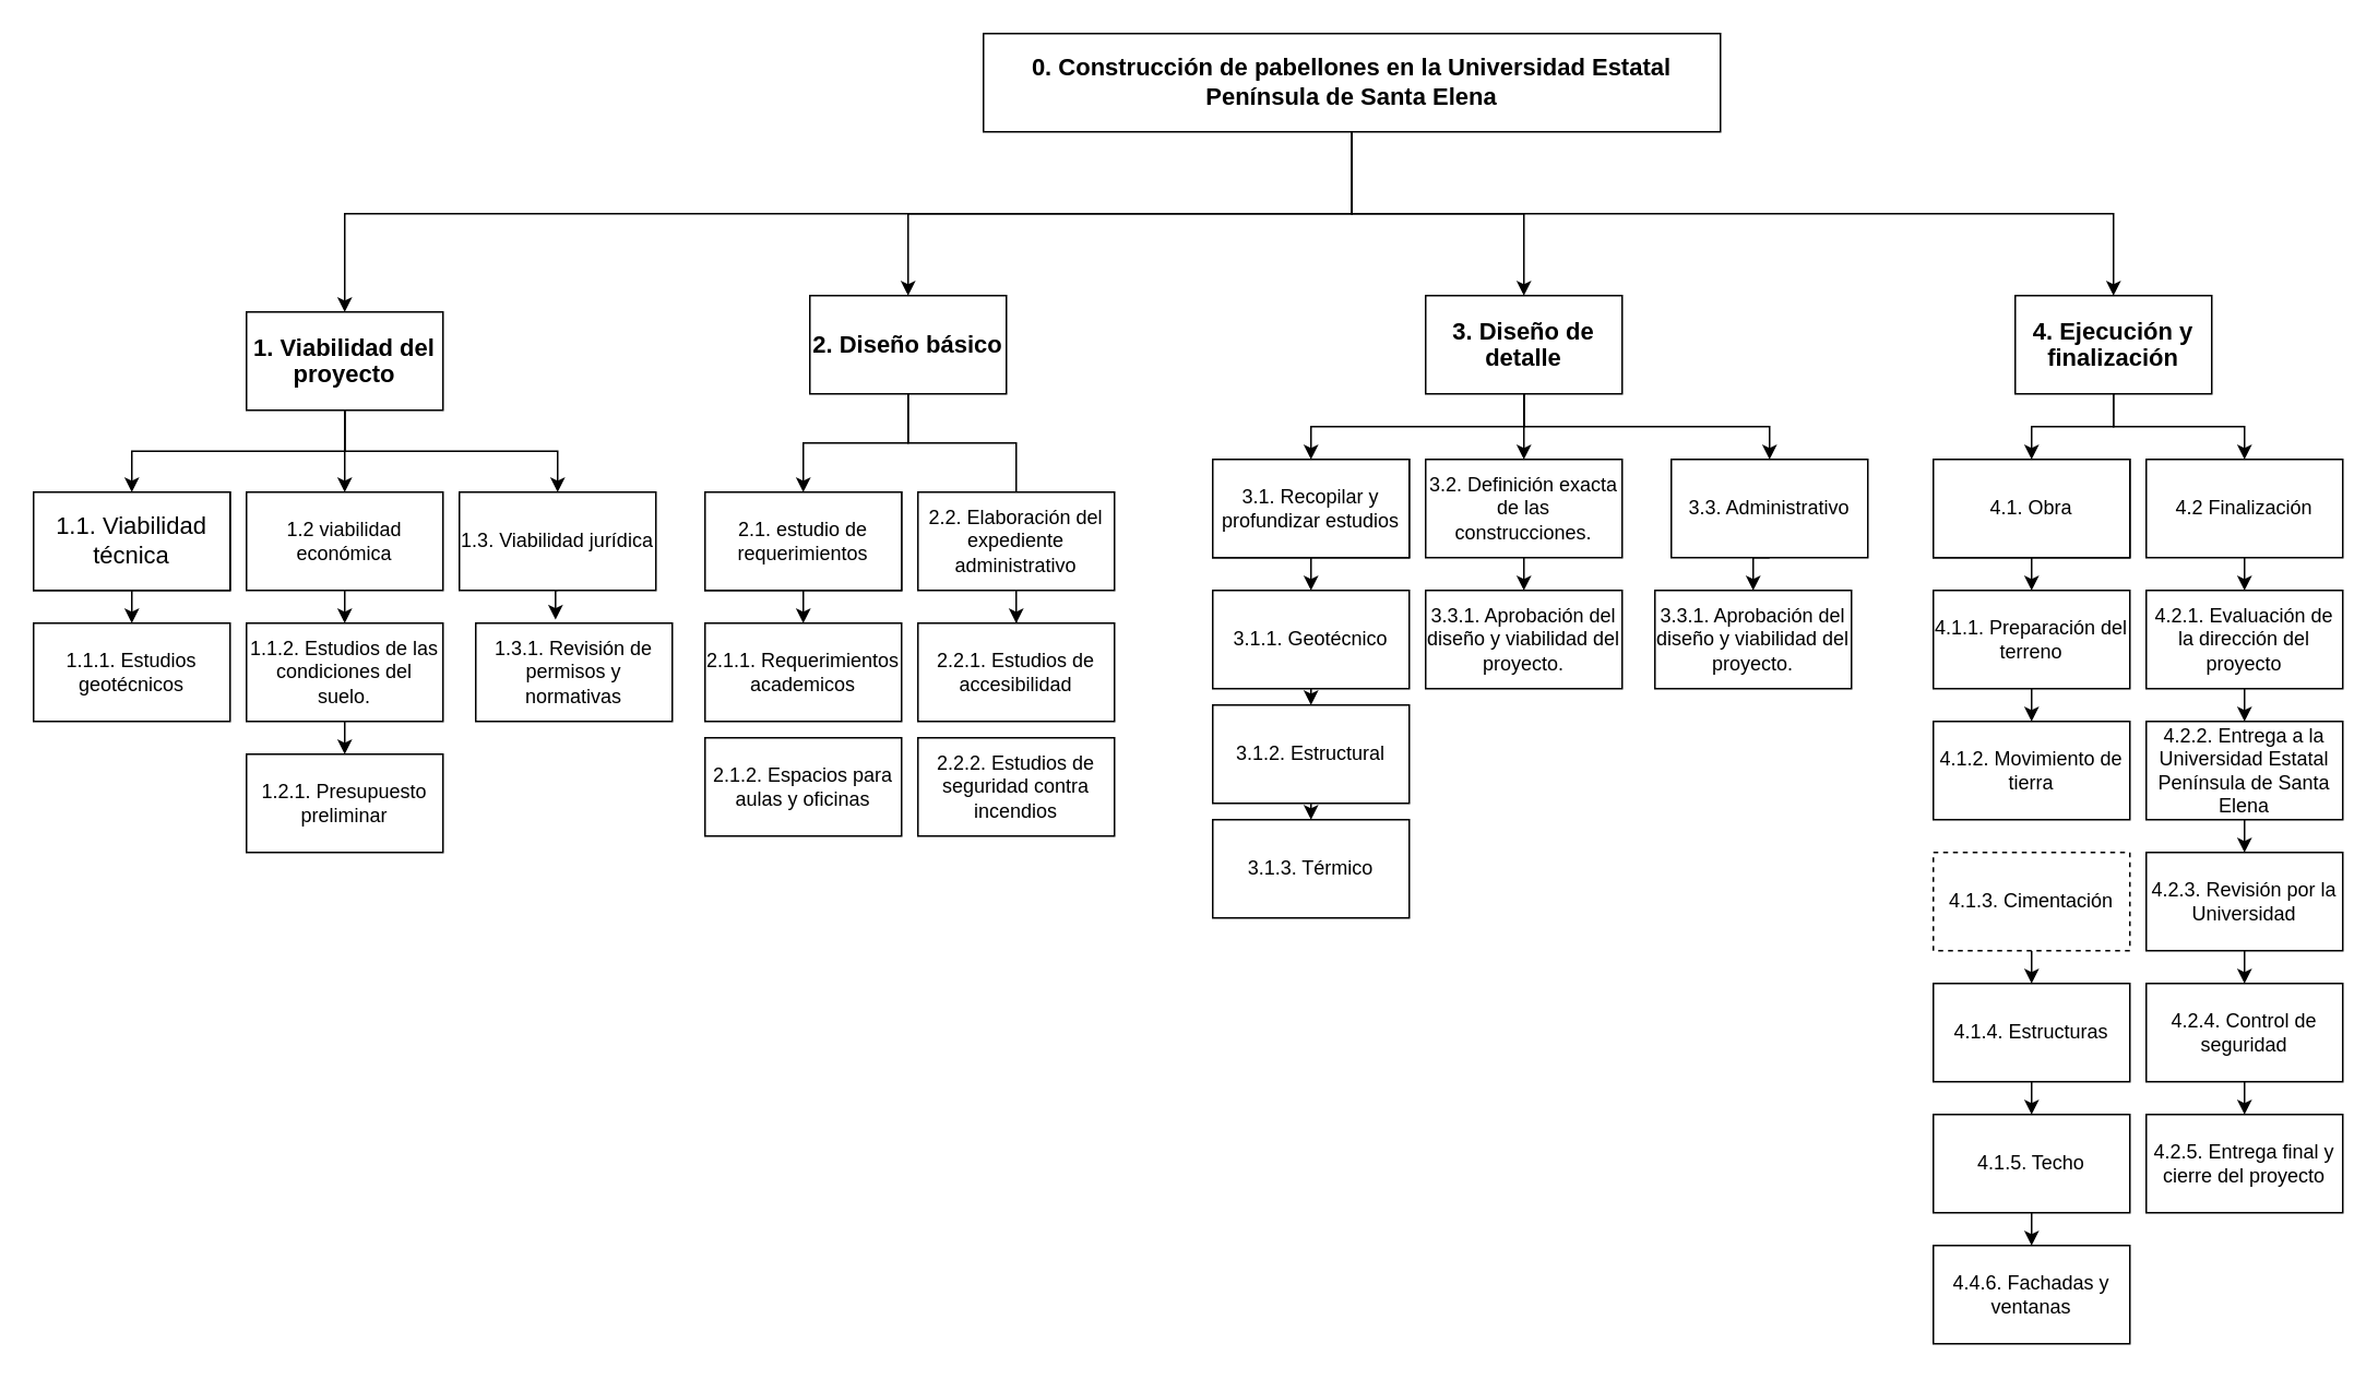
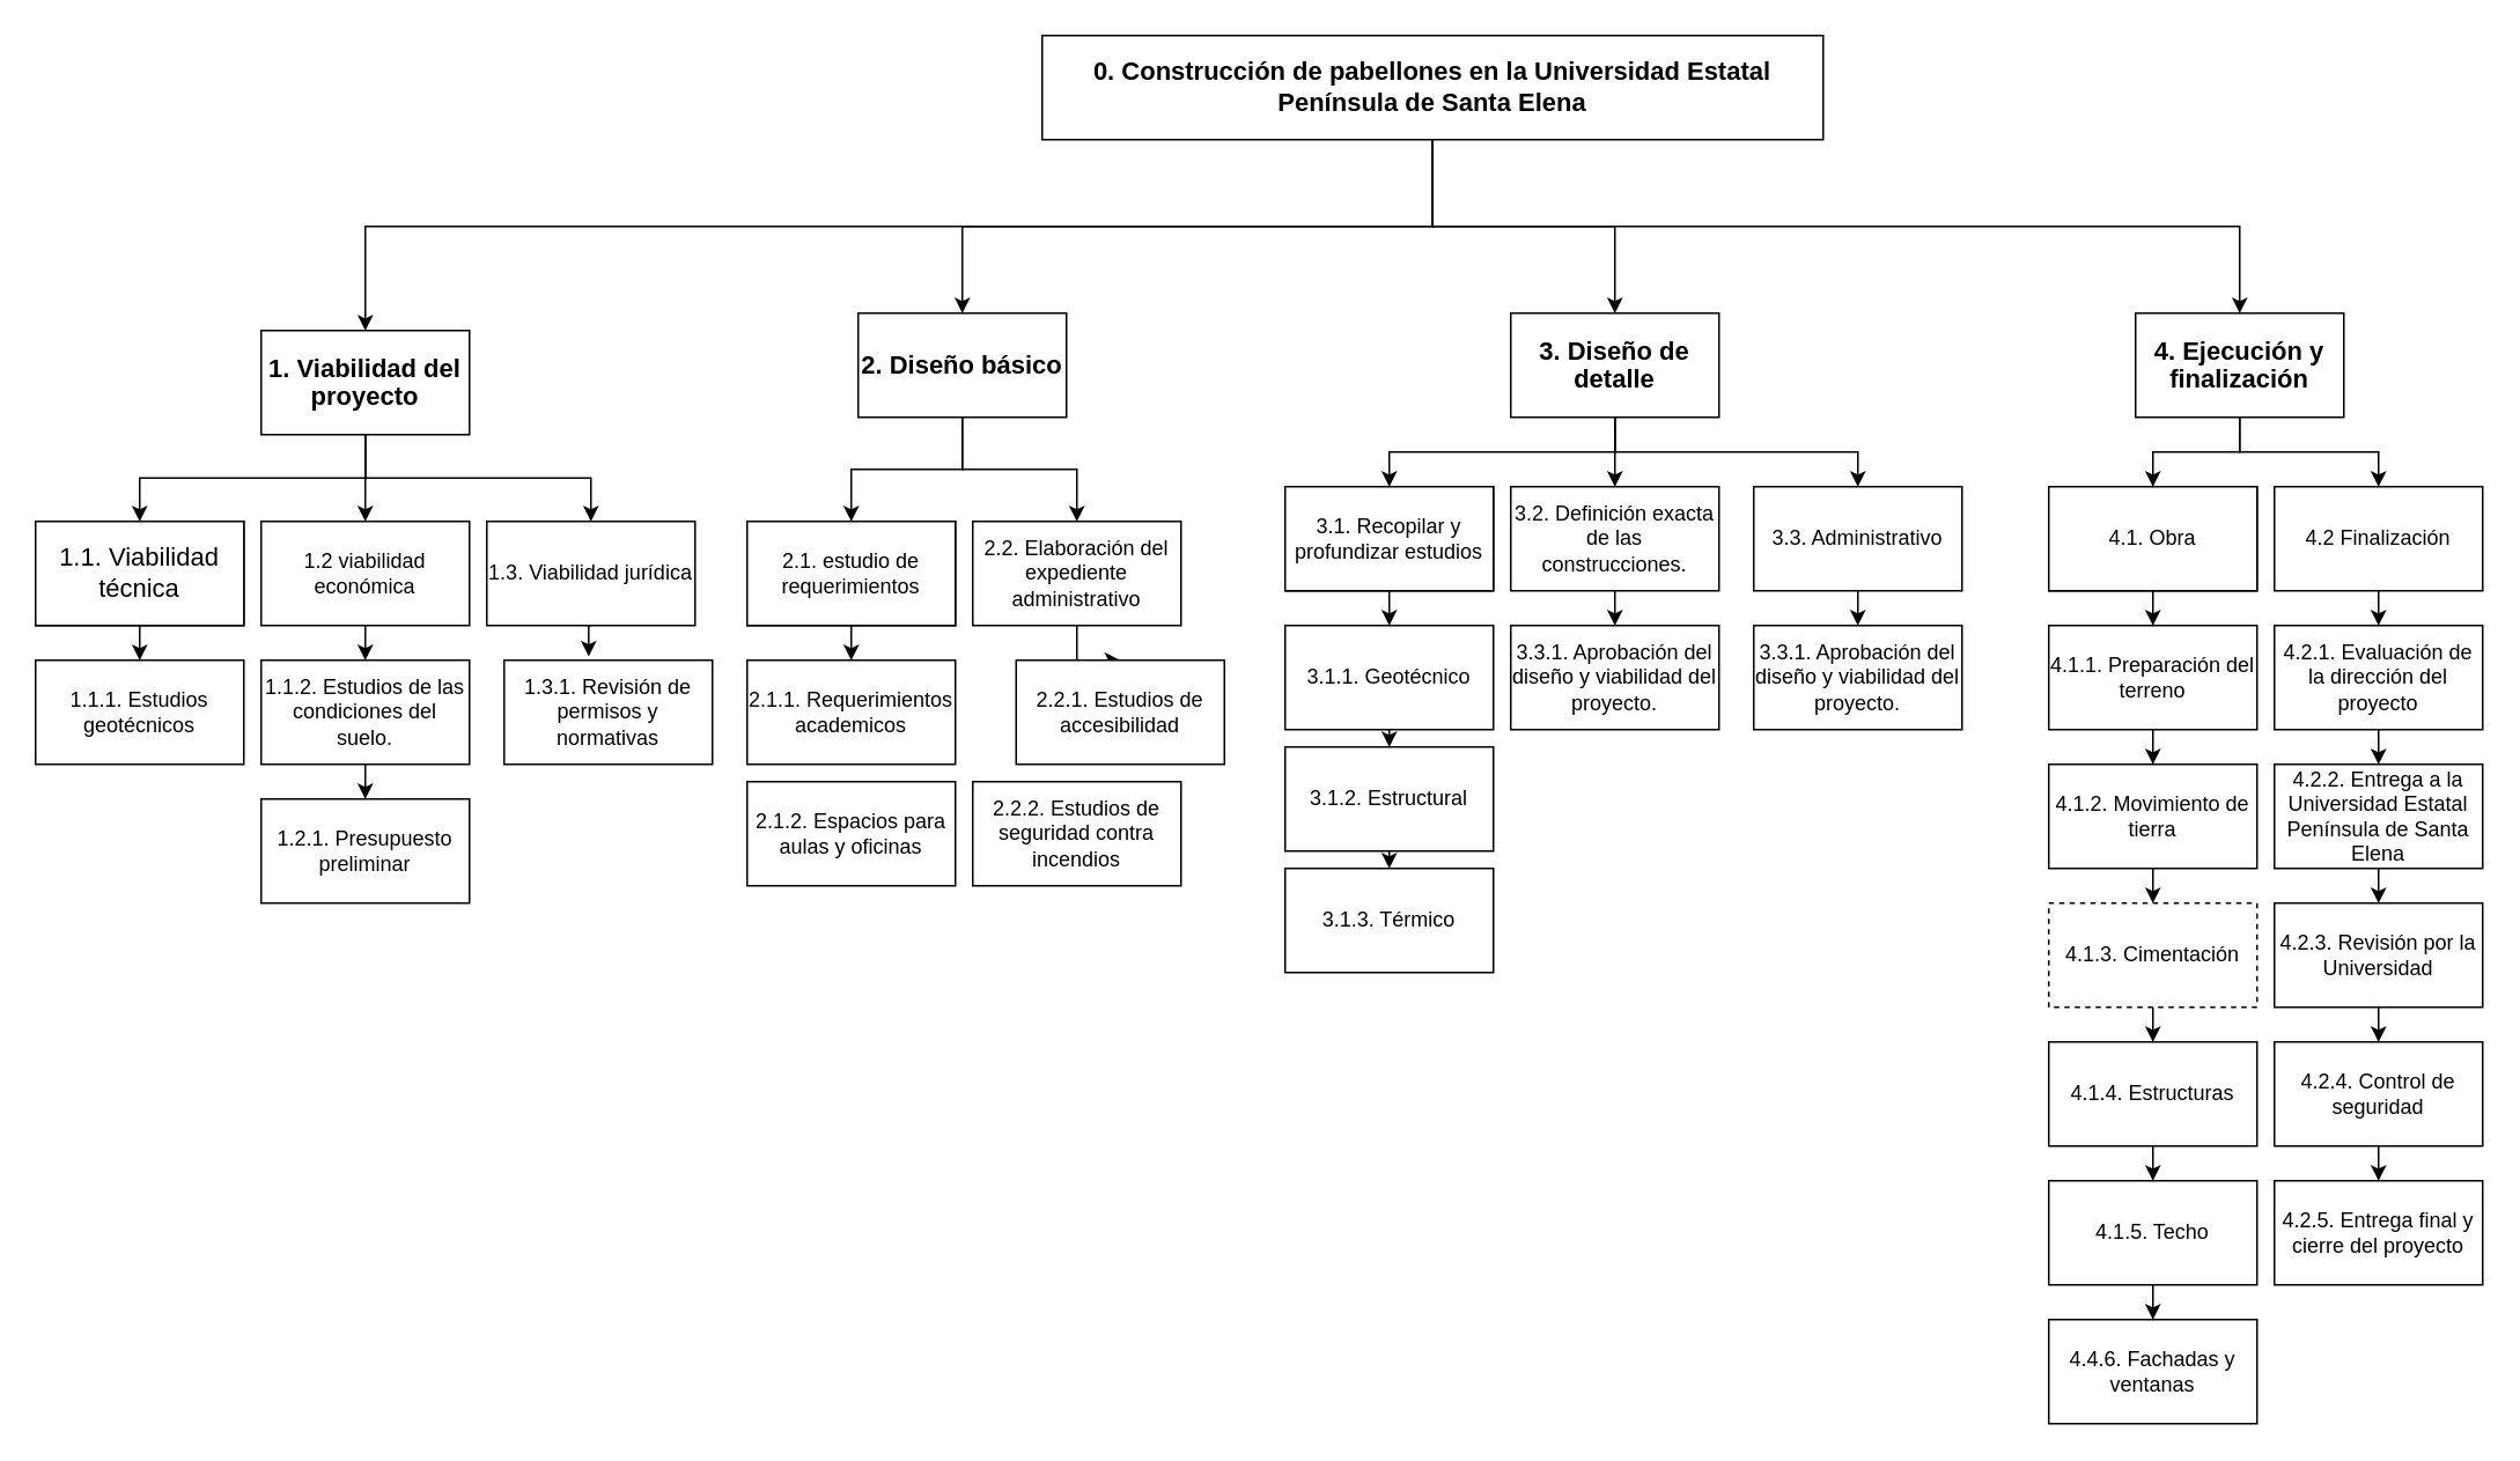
- <mxCell id="18" style="edgeStyle=orthogonalEdgeStyle;rounded=0;orthogonalLoop=1;jettySize=auto;html=1;exitX=0.5;exitY=1;exitDx=0;exitDy=0;endArrow=none;" edge="1" parent="1" source="19" target="24"><mxGeometry relative="1" as="geometry" /></mxCell>
+ <mxCell id="18" style="edgeStyle=orthogonalEdgeStyle;rounded=0;orthogonalLoop=1;jettySize=auto;html=1;exitX=0.5;exitY=1;exitDx=0;exitDy=0;" edge="1" parent="1" source="19" target="24"><mxGeometry relative="1" as="geometry" /></mxCell>
- <mxCell id="44" value="3.3. Administrativo" style="rounded=0;whiteSpace=wrap;html=1;" vertex="1" parent="1"><mxGeometry x="1020" y="280" width="120" height="60" as="geometry" /></mxCell>
+ <mxCell id="44" value="3.3. Administrativo" style="rounded=0;whiteSpace=wrap;html=1;" vertex="1" parent="1"><mxGeometry x="1010" y="280" width="120" height="60" as="geometry" /></mxCell>
- <mxCell id="27" value="2.2.1. Estudios de accesibilidad" style="rounded=0;whiteSpace=wrap;html=1;" vertex="1" parent="1"><mxGeometry x="560" y="380" width="120" height="60" as="geometry" /></mxCell>
+ <mxCell id="27" value="2.2.1. Estudios de accesibilidad" style="rounded=0;whiteSpace=wrap;html=1;" vertex="1" parent="1"><mxGeometry x="585" y="380" width="120" height="60" as="geometry" /></mxCell>
+ <mxCell id="61" style="edgeStyle=orthogonalEdgeStyle;rounded=0;orthogonalLoop=1;jettySize=auto;html=1;exitX=0.5;exitY=1;exitDx=0;exitDy=0;entryX=0.5;entryY=0;entryDx=0;entryDy=0;" edge="1" parent="1" source="62" target="58"><mxGeometry relative="1" as="geometry" /></mxCell>
